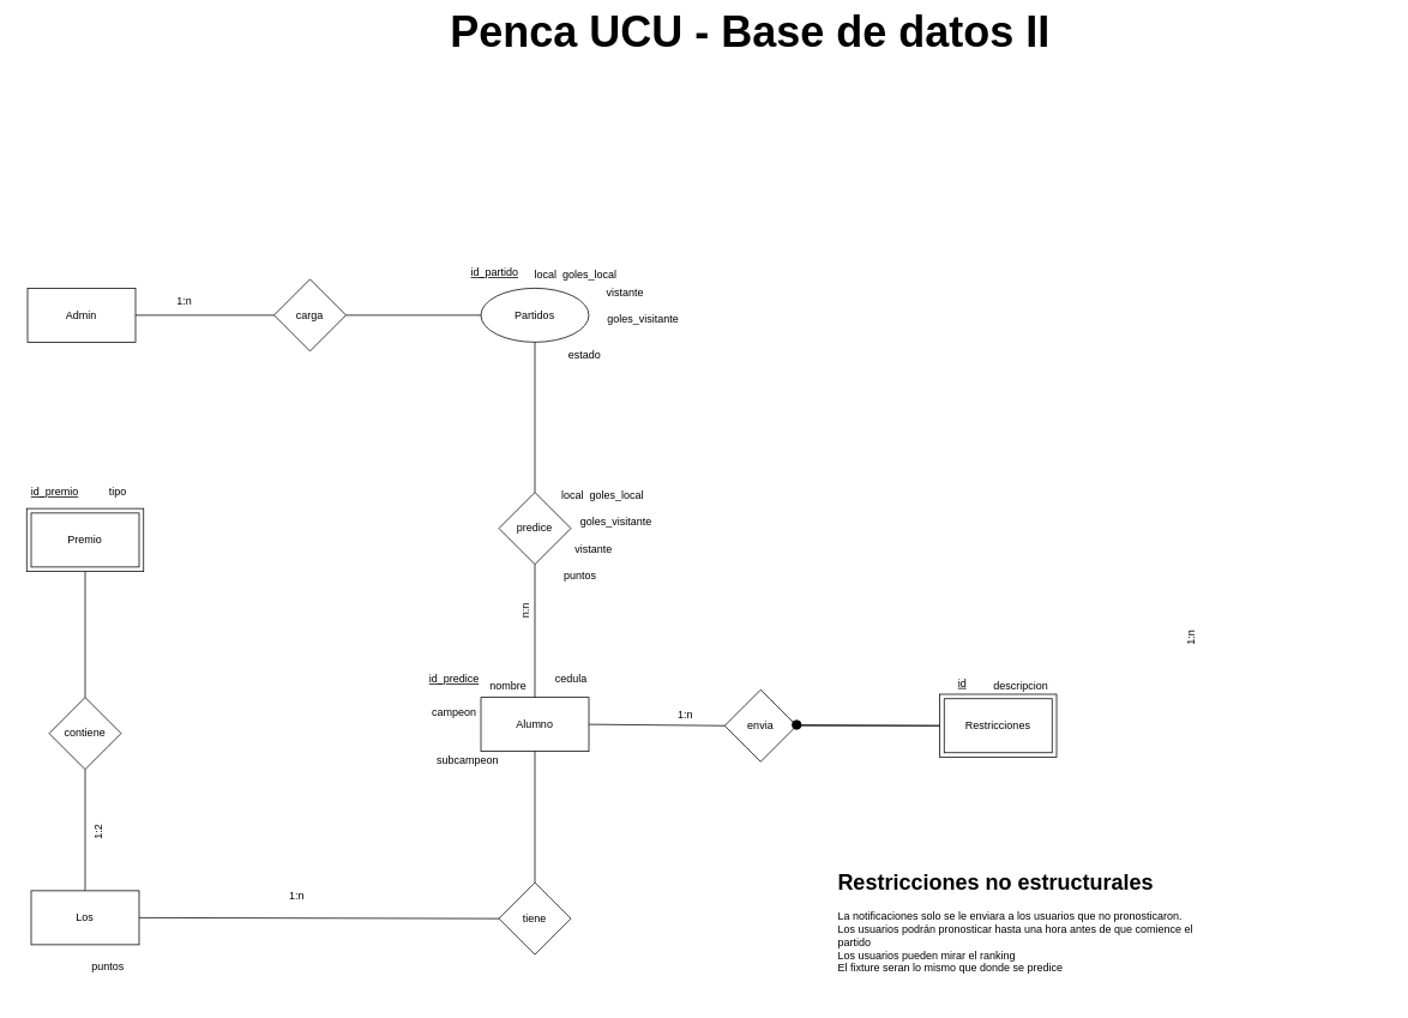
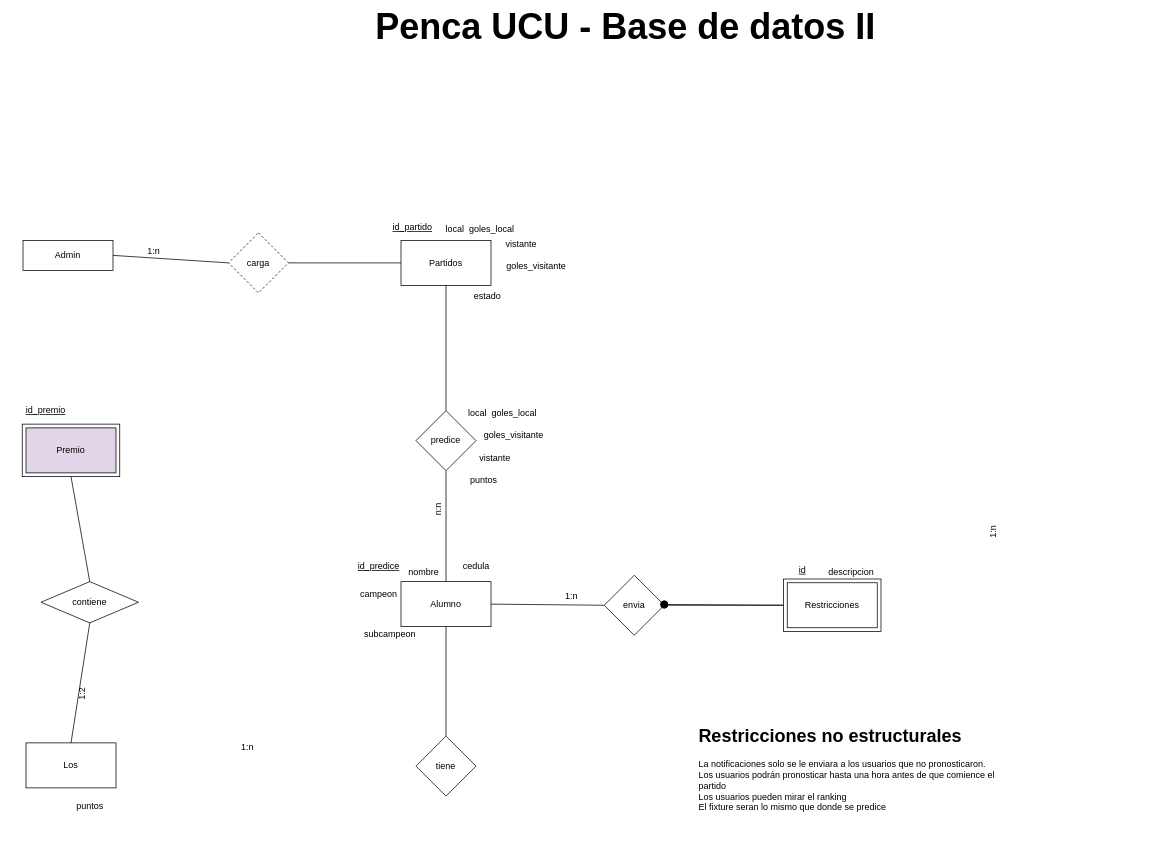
- <mxCell id="3" value="Admin" style="whiteSpace=wrap;html=1;" parent="1" vertex="1"><mxGeometry x="30" y="320" width="120" height="60" as="geometry" /></mxCell>
+ <mxCell id="3" value="Admin" style="whiteSpace=wrap;html=1;" parent="1" vertex="1"><mxGeometry x="30" y="320" width="120" height="40" as="geometry" /></mxCell>
- <mxCell id="8" value="carga" style="rhombus;whiteSpace=wrap;html=1;" parent="1" vertex="1"><mxGeometry x="304" y="310" width="80" height="80" as="geometry" /></mxCell>
+ <mxCell id="8" value="carga" style="rhombus;whiteSpace=wrap;html=1;dashed=1;" parent="1" vertex="1"><mxGeometry x="304" y="310" width="80" height="80" as="geometry" /></mxCell>
- <mxCell id="13" value="Partidos" style="ellipse;whiteSpace=wrap;html=1;" parent="1" vertex="1"><mxGeometry x="534" y="320" width="120" height="60" as="geometry" /></mxCell>
+ <mxCell id="13" value="Partidos" style="whiteSpace=wrap;html=1;" parent="1" vertex="1"><mxGeometry x="534" y="320" width="120" height="60" as="geometry" /></mxCell>
- <mxCell id="31" value="tipo" style="text;html=1;align=center;verticalAlign=middle;resizable=0;points=[];autosize=1;strokeColor=none;fillColor=none;" parent="1" vertex="1"><mxGeometry x="110" y="532" width="40" height="30" as="geometry" /></mxCell>
- <mxCell id="5" value="Premio" style="whiteSpace=wrap;html=1;" parent="1" vertex="1"><mxGeometry x="34" y="570" width="120" height="60" as="geometry" /></mxCell>
+ <mxCell id="5" value="Premio" style="whiteSpace=wrap;html=1;fillColor=#e1d5e7;" parent="1" vertex="1"><mxGeometry x="34" y="570" width="120" height="60" as="geometry" /></mxCell>
- <mxCell id="14" value="contiene" style="rhombus;whiteSpace=wrap;html=1;" parent="1" vertex="1"><mxGeometry x="54" y="775" width="80" height="80" as="geometry" /></mxCell>
+ <mxCell id="14" value="contiene" style="rhombus;whiteSpace=wrap;html=1;" parent="1" vertex="1"><mxGeometry x="54" y="775" width="130" height="55" as="geometry" /></mxCell>
- <mxCell id="41" value="" style="endArrow=none;html=1;rounded=0;exitX=0;exitY=0.5;exitDx=0;exitDy=0;entryX=1;entryY=0.5;entryDx=0;entryDy=0;" edge="1" parent="1" source="40" target="6"><mxGeometry width="50" height="50" relative="1" as="geometry"><mxPoint x="1014" y="535" as="sourcePoint" /><mxPoint x="794" y="535" as="targetPoint" /><Array as="points" /></mxGeometry></mxCell>
